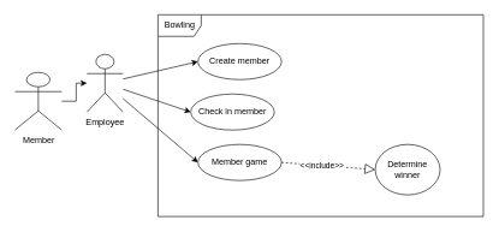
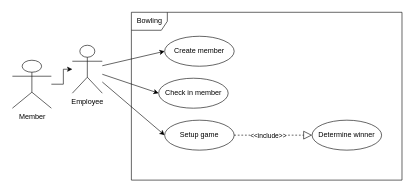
- <mxCell id="11" value="Member game" style="ellipse;whiteSpace=wrap;html=1;" vertex="1" parent="1"><mxGeometry x="274" y="200" width="116" height="50" as="geometry" /></mxCell>
+ <mxCell id="11" value="Setup game" style="ellipse;whiteSpace=wrap;html=1;" vertex="1" parent="1"><mxGeometry x="274" y="200" width="116" height="50" as="geometry" /></mxCell>
- <mxCell id="12" value="Determine winner" style="ellipse;whiteSpace=wrap;html=1;" vertex="1" parent="1"><mxGeometry x="520" y="200" width="90" height="70" as="geometry" /></mxCell>
+ <mxCell id="12" value="Determine winner" style="ellipse;whiteSpace=wrap;html=1;" vertex="1" parent="1"><mxGeometry x="520" y="200" width="116" height="50" as="geometry" /></mxCell>
